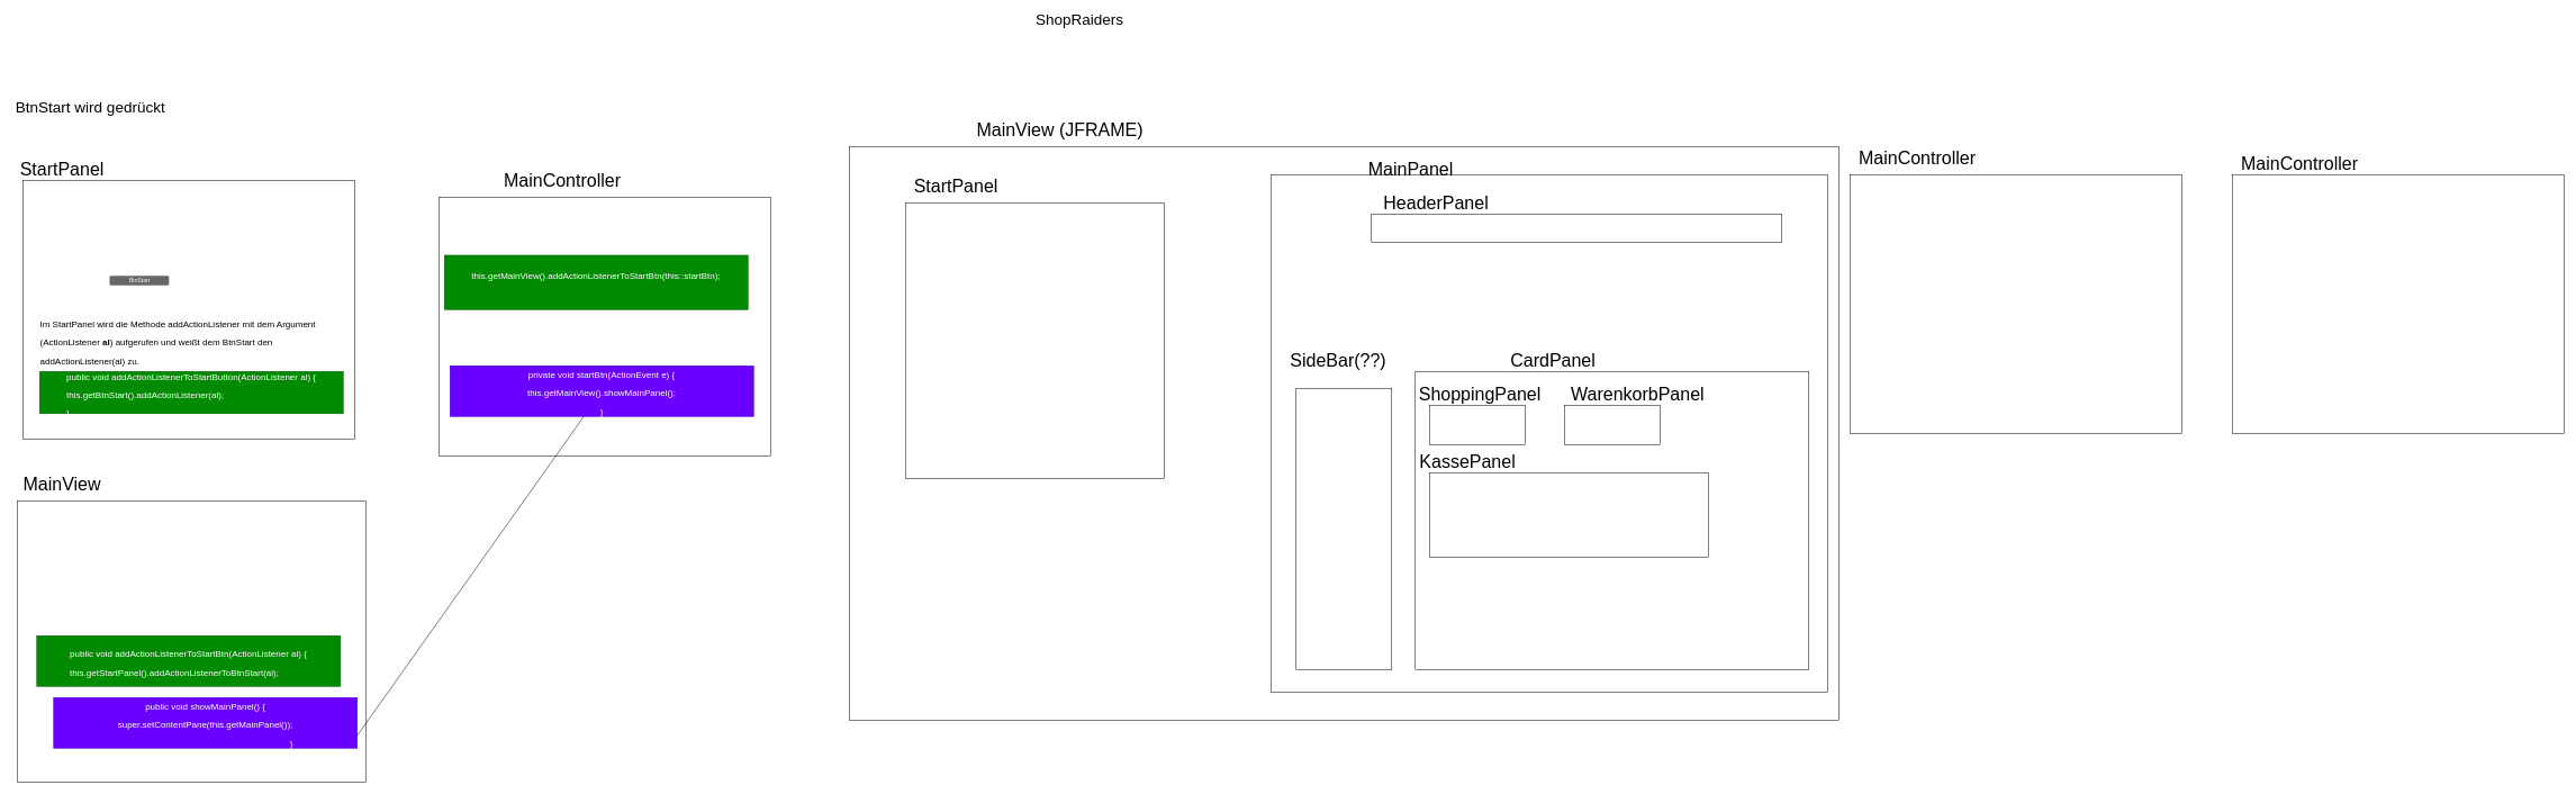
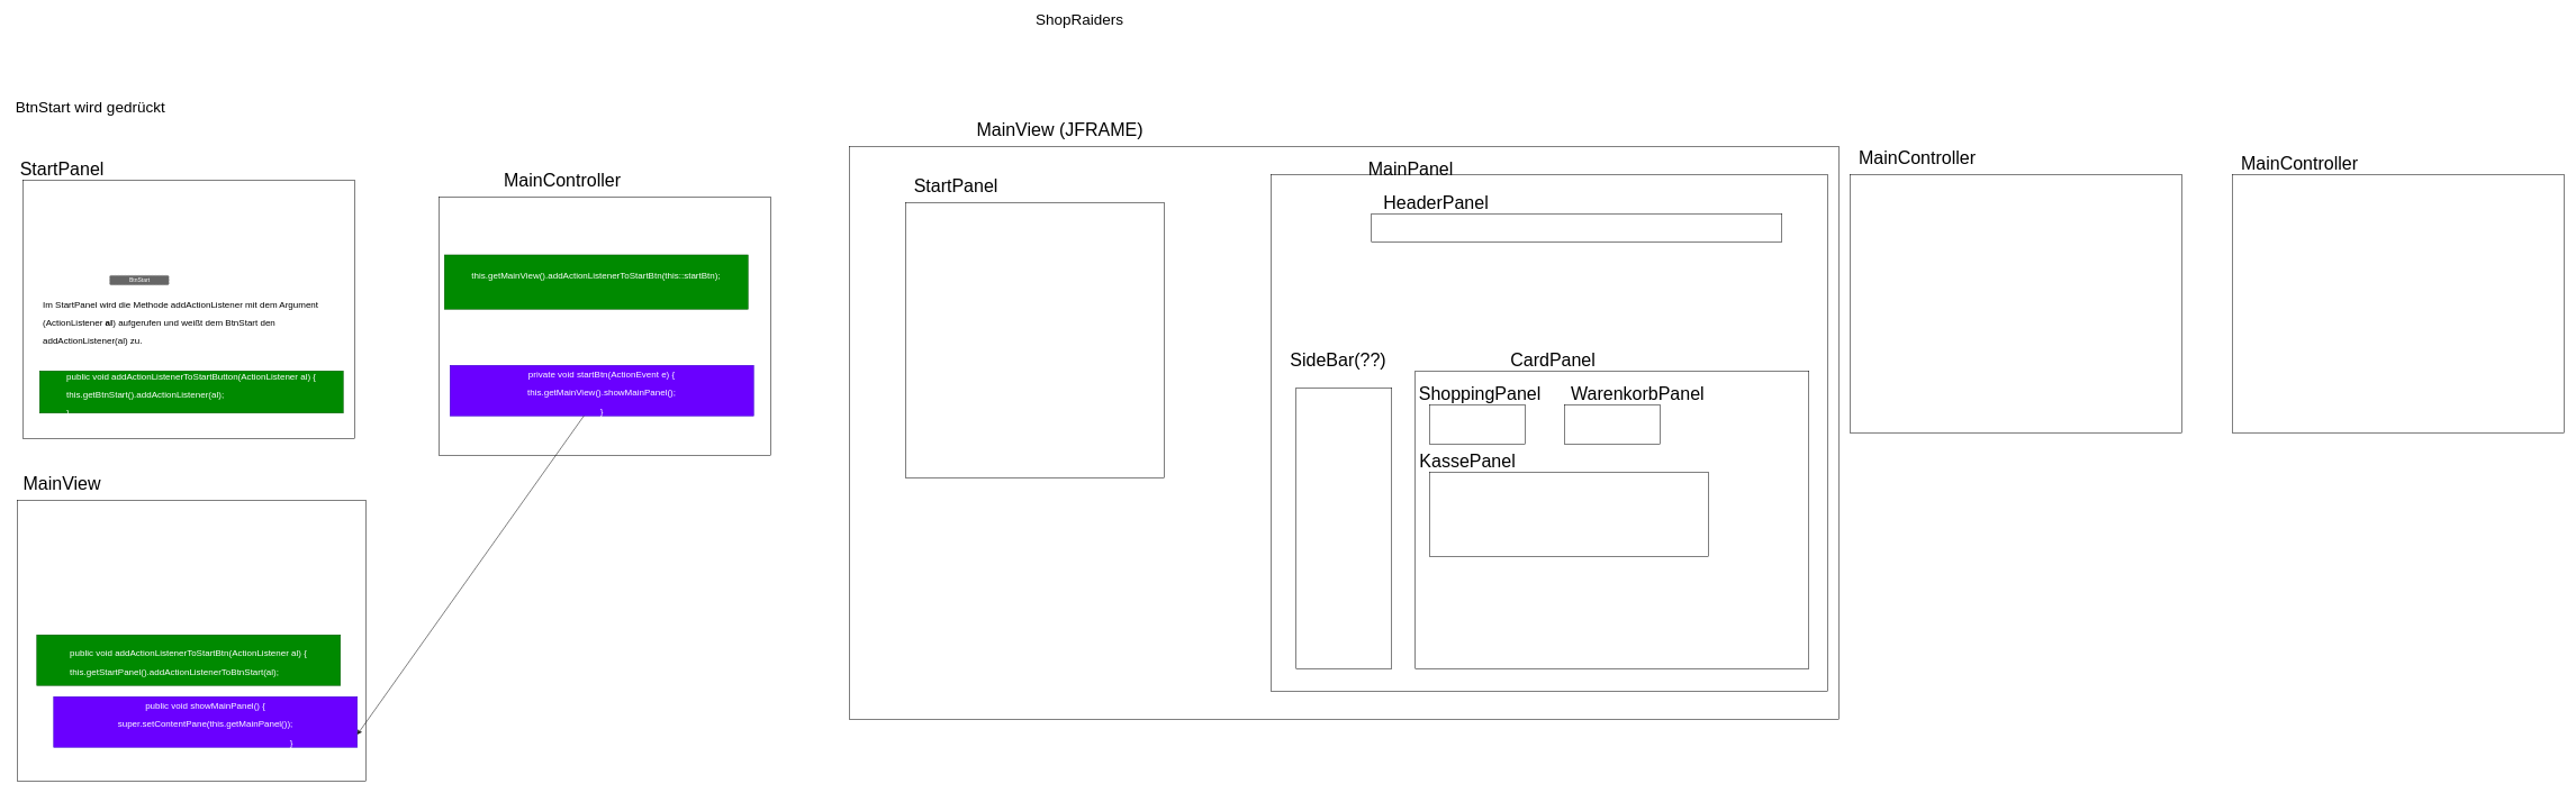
- <mxCell id="14" value="&lt;div style=&quot;text-align: left;&quot;&gt;&lt;span style=&quot;font-size: 16px; background-color: initial;&quot;&gt;Im StartPanel wird die Methode addActionListener mit dem Argument (ActionListener &lt;/span&gt;&lt;b style=&quot;font-size: 16px; background-color: initial;&quot;&gt;al&lt;/b&gt;&lt;span style=&quot;font-size: 16px; background-color: initial;&quot;&gt;) aufgerufen und weißt dem BtnStart den addActionListener(al) zu.&lt;/span&gt;&lt;/div&gt;" style="text;html=1;align=center;verticalAlign=middle;whiteSpace=wrap;rounded=0;fontSize=27;" parent="1" vertex="1"><mxGeometry x="70" y="560" width="530" height="90" as="geometry" /></mxCell>
+ <mxCell id="14" value="&lt;div style=&quot;text-align: left;&quot;&gt;&lt;span style=&quot;font-size: 16px; background-color: initial;&quot;&gt;Im StartPanel wird die Methode addActionListener mit dem Argument (ActionListener &lt;/span&gt;&lt;b style=&quot;font-size: 16px; background-color: initial;&quot;&gt;al&lt;/b&gt;&lt;span style=&quot;font-size: 16px; background-color: initial;&quot;&gt;) aufgerufen und weißt dem BtnStart den addActionListener(al) zu.&lt;/span&gt;&lt;/div&gt;" style="text;html=1;align=center;verticalAlign=middle;whiteSpace=wrap;rounded=0;fontSize=27;" parent="1" vertex="1"><mxGeometry x="75" y="525" width="530" height="90" as="geometry" /></mxCell>
- <mxCell id="27" value="" style="endArrow=none;html=1;rounded=0;fontSize=16;entryX=1;entryY=0.75;entryDx=0;entryDy=0;" parent="1" source="26" target="24" edge="1"><mxGeometry width="50" height="50" relative="1" as="geometry"><mxPoint x="890" y="860" as="sourcePoint" /><mxPoint x="940" y="810" as="targetPoint" /><Array as="points" /></mxGeometry></mxCell>
+ <mxCell id="27" value="" style="endArrow=classic;html=1;rounded=0;fontSize=16;entryX=1;entryY=0.75;entryDx=0;entryDy=0;" parent="1" source="26" target="24" edge="1"><mxGeometry width="50" height="50" relative="1" as="geometry"><mxPoint x="890" y="860" as="sourcePoint" /><mxPoint x="940" y="810" as="targetPoint" /><Array as="points" /></mxGeometry></mxCell>
